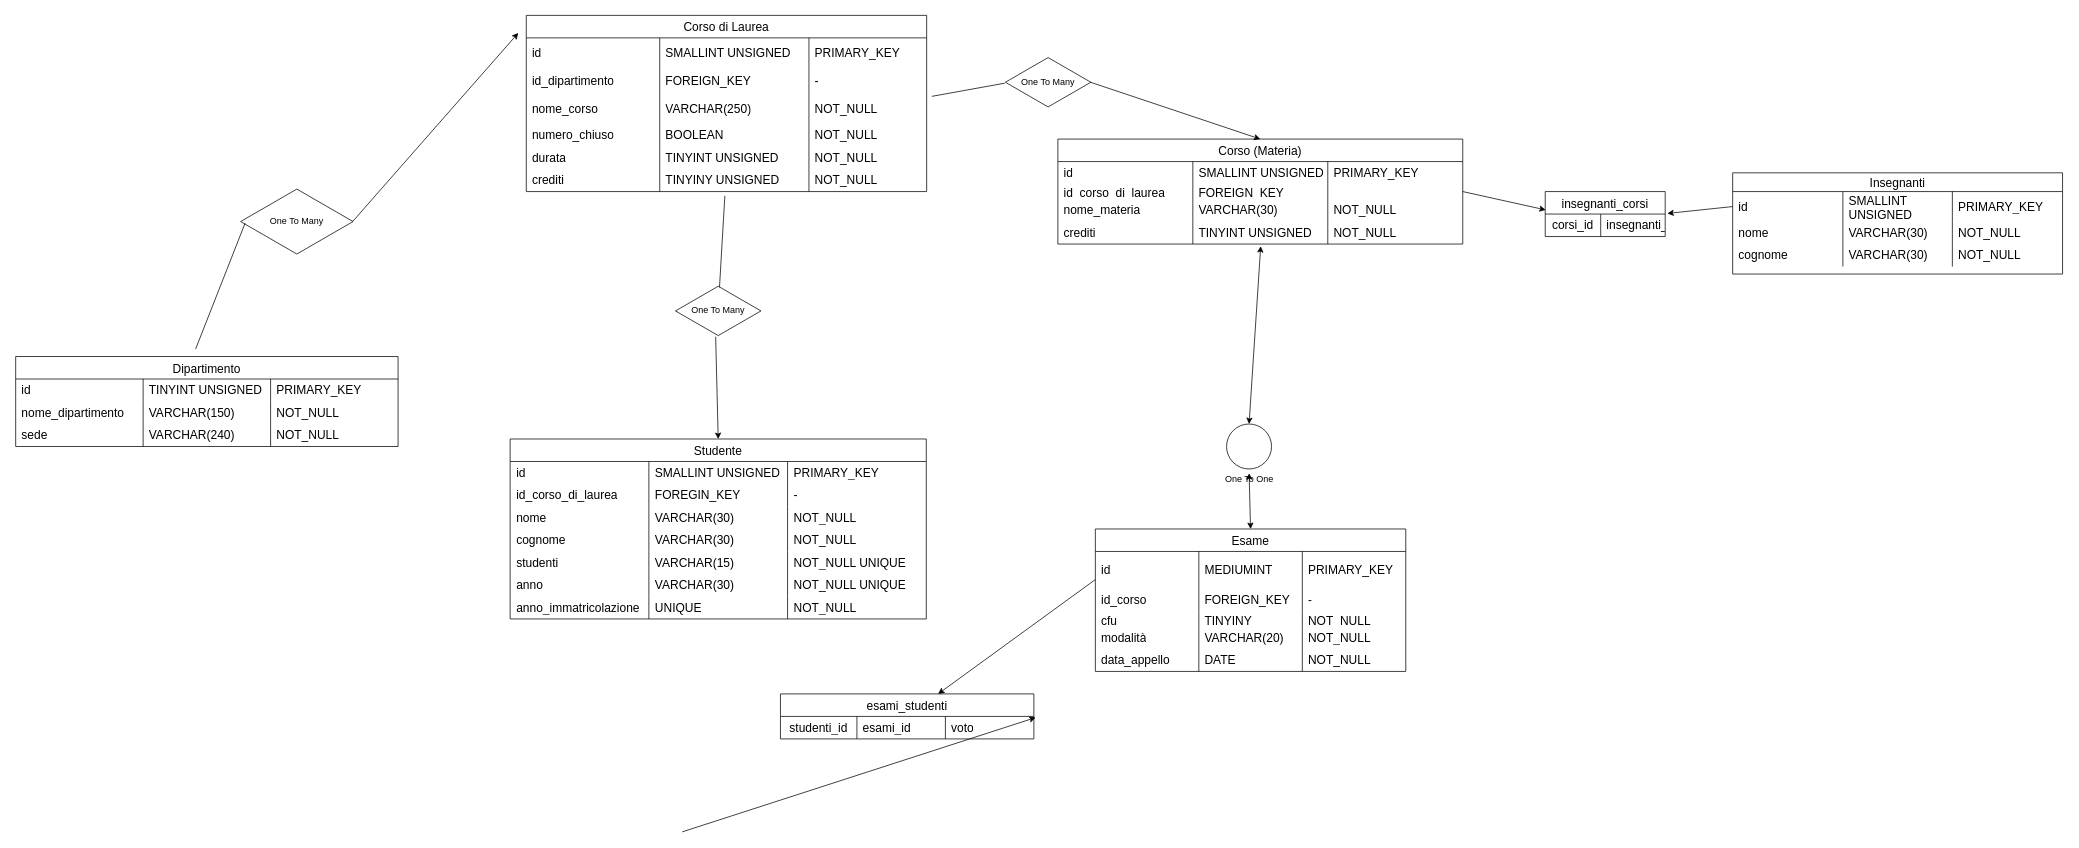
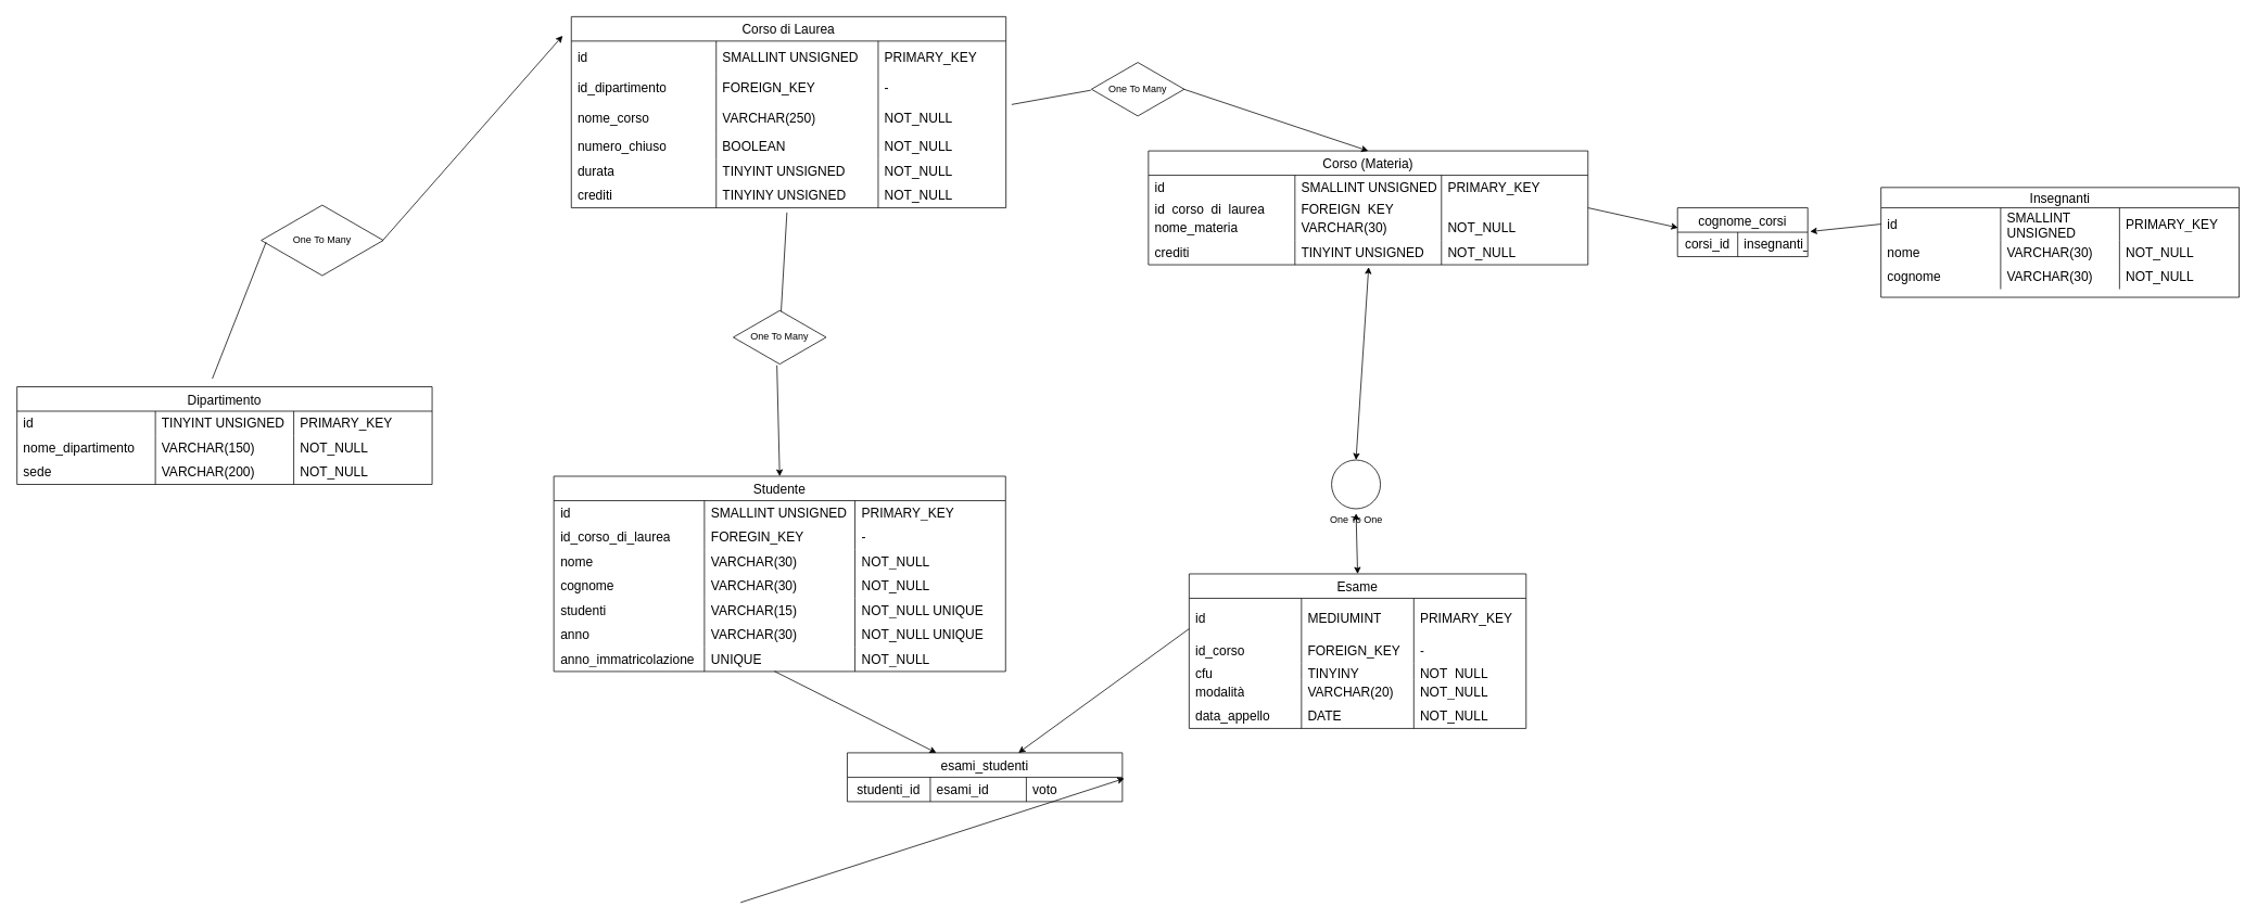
- <mxCell id="126" value="insegnanti_corsi" style="shape=table;startSize=30;container=1;collapsible=0;childLayout=tableLayout;fixedRows=1;rowLines=0;fontStyle=0;strokeColor=default;fontSize=16;" vertex="1" parent="1"><mxGeometry x="2060" y="255" width="160" height="60" as="geometry" /></mxCell>
+ <mxCell id="126" value="cognome_corsi" style="shape=table;startSize=30;container=1;collapsible=0;childLayout=tableLayout;fixedRows=1;rowLines=0;fontStyle=0;strokeColor=default;fontSize=16;" vertex="1" parent="1"><mxGeometry x="2060" y="255" width="160" height="60" as="geometry" /></mxCell>
- <mxCell id="38" value="VARCHAR(240)" style="shape=partialRectangle;html=1;whiteSpace=wrap;connectable=0;fillColor=none;top=0;left=0;bottom=0;right=0;align=left;spacingLeft=6;overflow=hidden;strokeColor=inherit;fontSize=16;" vertex="1" parent="36"><mxGeometry x="170" width="170" height="30" as="geometry"><mxRectangle width="170" height="30" as="alternateBounds" /></mxGeometry></mxCell>
+ <mxCell id="38" value="VARCHAR(200)" style="shape=partialRectangle;html=1;whiteSpace=wrap;connectable=0;fillColor=none;top=0;left=0;bottom=0;right=0;align=left;spacingLeft=6;overflow=hidden;strokeColor=inherit;fontSize=16;" vertex="1" parent="36"><mxGeometry x="170" width="170" height="30" as="geometry"><mxRectangle width="170" height="30" as="alternateBounds" /></mxGeometry></mxCell>
+ <mxCell id="145" value="" style="endArrow=classic;html=1;rounded=0;exitX=0.465;exitY=0.991;exitDx=0;exitDy=0;exitPerimeter=0;" edge="1" parent="1" source="97" target="136"><mxGeometry width="50" height="50" relative="1" as="geometry"><mxPoint x="956" y="842" as="sourcePoint" /><mxPoint x="1179" y="945" as="targetPoint" /></mxGeometry></mxCell>
